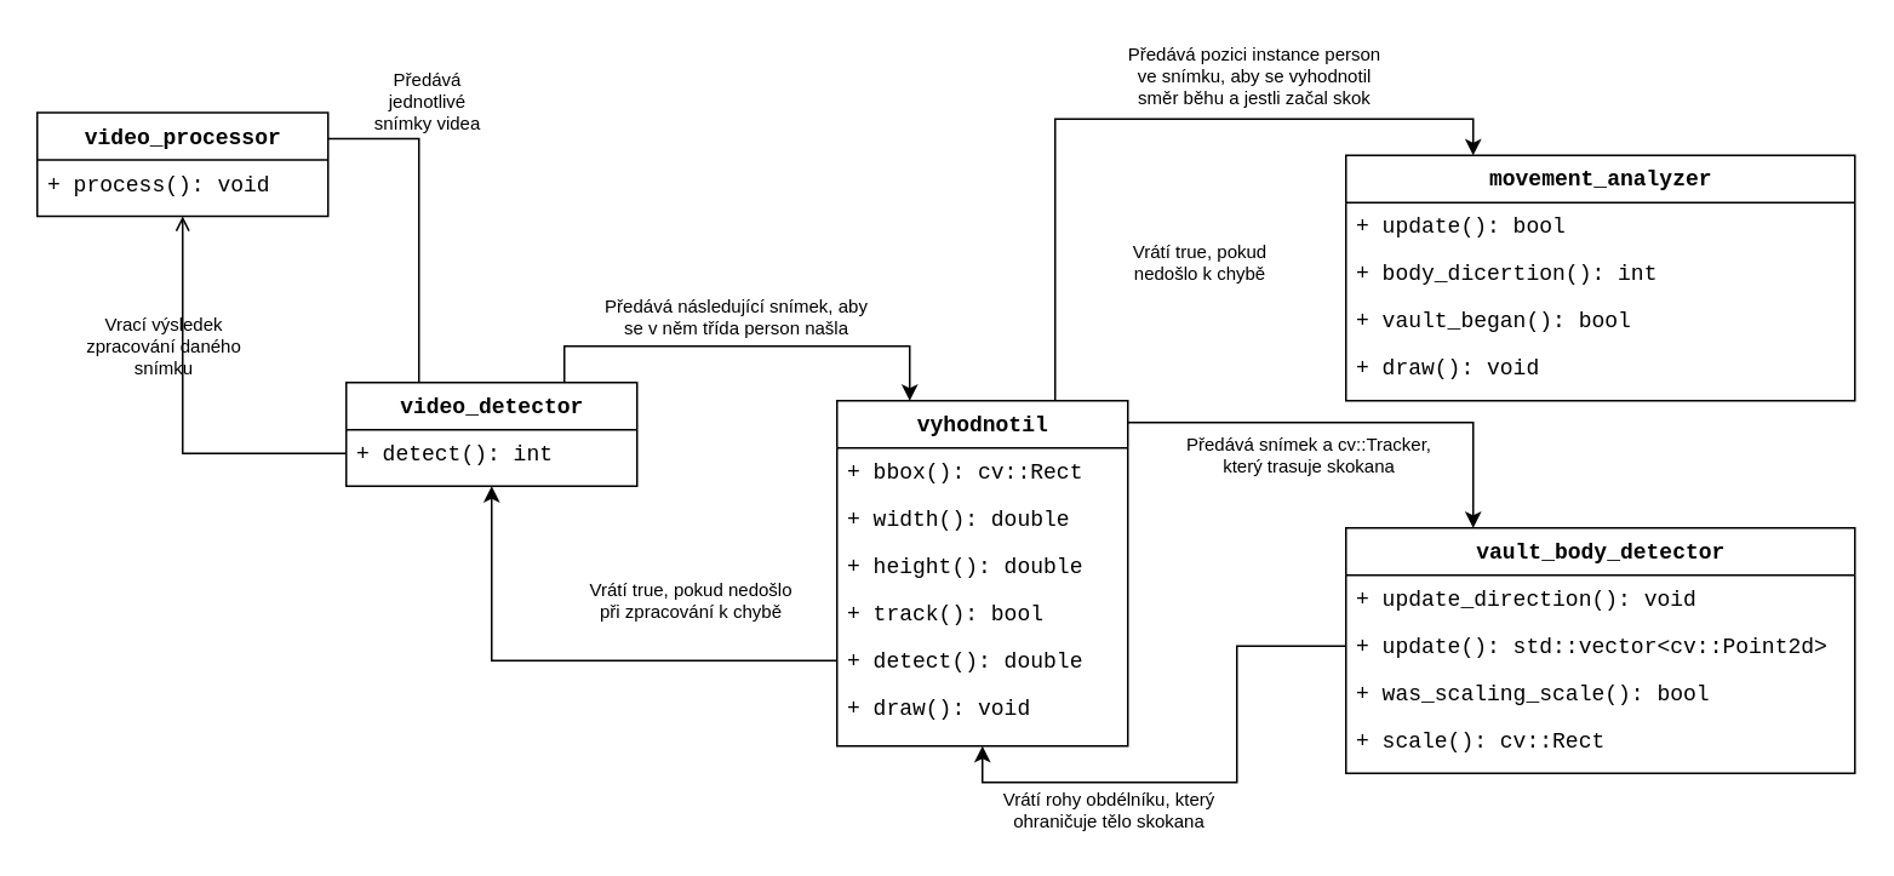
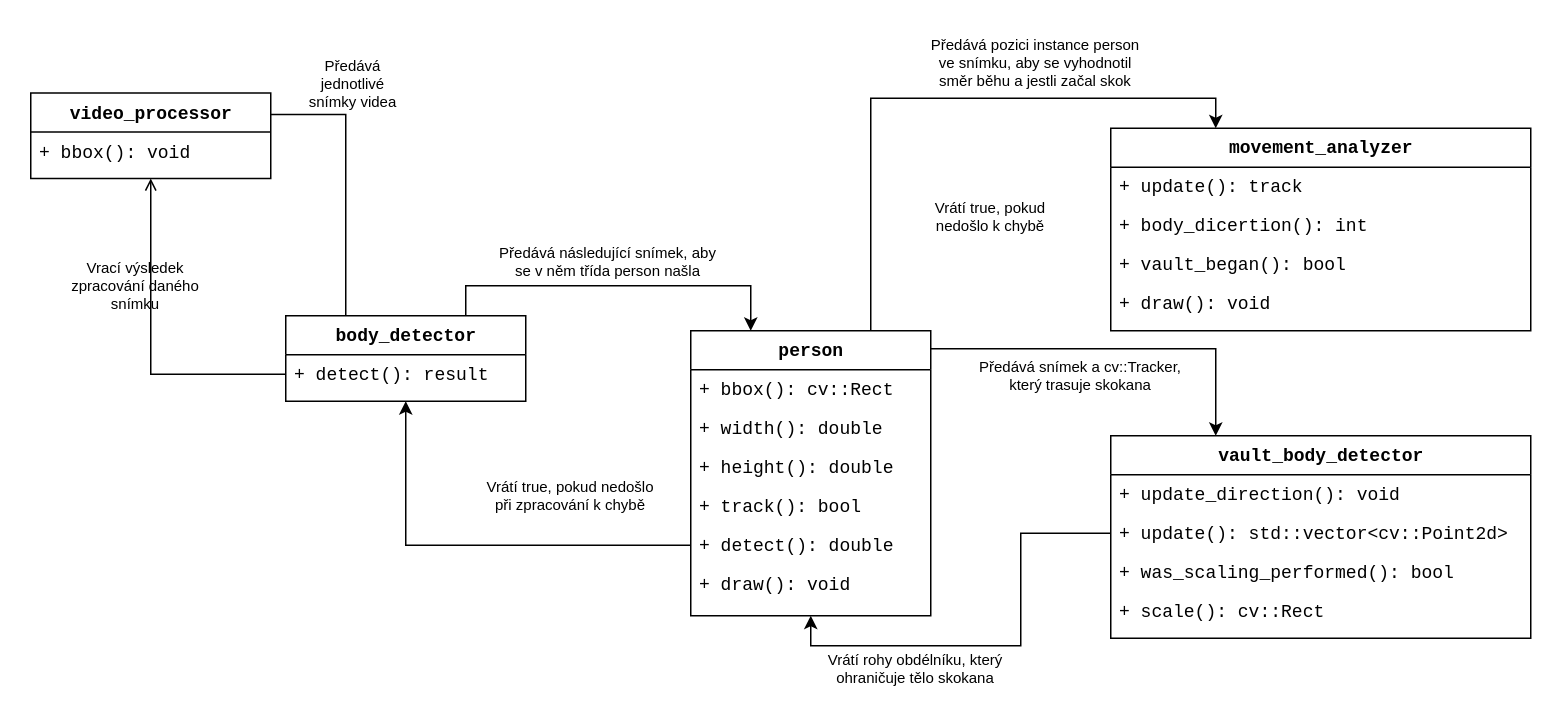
- <mxCell id="4" value="+ process(): void" style="text;html=1;strokeColor=none;fillColor=none;align=left;verticalAlign=top;spacingLeft=4;spacingRight=4;whiteSpace=wrap;overflow=hidden;rotatable=0;points=[[0,0.5],[1,0.5]];portConstraint=eastwest;fontFamily=Courier New;" parent="3" vertex="1"><mxGeometry y="26" width="160" height="26" as="geometry" /></mxCell>
+ <mxCell id="4" value="+ bbox(): void" style="text;html=1;strokeColor=none;fillColor=none;align=left;verticalAlign=top;spacingLeft=4;spacingRight=4;whiteSpace=wrap;overflow=hidden;rotatable=0;points=[[0,0.5],[1,0.5]];portConstraint=eastwest;fontFamily=Courier New;" parent="3" vertex="1"><mxGeometry y="26" width="160" height="26" as="geometry" /></mxCell>
- <mxCell id="22" value="+ update(): bool" style="text;html=1;strokeColor=none;fillColor=none;align=left;verticalAlign=top;spacingLeft=4;spacingRight=4;whiteSpace=wrap;overflow=hidden;rotatable=0;points=[[0,0.5],[1,0.5]];portConstraint=eastwest;fontFamily=Courier New;" vertex="1" parent="21"><mxGeometry y="26" width="280" height="26" as="geometry" /></mxCell>
+ <mxCell id="22" value="+ update(): track" style="text;html=1;strokeColor=none;fillColor=none;align=left;verticalAlign=top;spacingLeft=4;spacingRight=4;whiteSpace=wrap;overflow=hidden;rotatable=0;points=[[0,0.5],[1,0.5]];portConstraint=eastwest;fontFamily=Courier New;" vertex="1" parent="21"><mxGeometry y="26" width="280" height="26" as="geometry" /></mxCell>
- <mxCell id="6" value="video_detector" style="swimlane;html=1;fontStyle=1;align=center;verticalAlign=top;childLayout=stackLayout;horizontal=1;startSize=26;horizontalStack=0;resizeParent=1;resizeLast=0;collapsible=1;marginBottom=0;swimlaneFillColor=#ffffff;rounded=0;shadow=0;comic=0;labelBackgroundColor=none;strokeWidth=1;fillColor=none;fontFamily=Courier New;fontSize=12" parent="1" vertex="1"><mxGeometry x="190" y="210" width="160" height="57" as="geometry" /></mxCell>
+ <mxCell id="6" value="body_detector" style="swimlane;html=1;fontStyle=1;align=center;verticalAlign=top;childLayout=stackLayout;horizontal=1;startSize=26;horizontalStack=0;resizeParent=1;resizeLast=0;collapsible=1;marginBottom=0;swimlaneFillColor=#ffffff;rounded=0;shadow=0;comic=0;labelBackgroundColor=none;strokeWidth=1;fillColor=none;fontFamily=Courier New;fontSize=12" parent="1" vertex="1"><mxGeometry x="190" y="210" width="160" height="57" as="geometry" /></mxCell>
- <mxCell id="9" value="vyhodnotil" style="swimlane;html=1;fontStyle=1;align=center;verticalAlign=top;childLayout=stackLayout;horizontal=1;startSize=26;horizontalStack=0;resizeParent=1;resizeLast=0;collapsible=1;marginBottom=0;swimlaneFillColor=#ffffff;rounded=0;shadow=0;comic=0;labelBackgroundColor=none;strokeWidth=1;fillColor=none;fontFamily=Courier New;fontSize=12" parent="1" vertex="1"><mxGeometry x="460" y="220" width="160" height="190" as="geometry" /></mxCell>
+ <mxCell id="9" value="person" style="swimlane;html=1;fontStyle=1;align=center;verticalAlign=top;childLayout=stackLayout;horizontal=1;startSize=26;horizontalStack=0;resizeParent=1;resizeLast=0;collapsible=1;marginBottom=0;swimlaneFillColor=#ffffff;rounded=0;shadow=0;comic=0;labelBackgroundColor=none;strokeWidth=1;fillColor=none;fontFamily=Courier New;fontSize=12" parent="1" vertex="1"><mxGeometry x="460" y="220" width="160" height="190" as="geometry" /></mxCell>
- <mxCell id="7" value="+ detect(): int" style="text;html=1;strokeColor=none;fillColor=none;align=left;verticalAlign=top;spacingLeft=4;spacingRight=4;whiteSpace=wrap;overflow=hidden;rotatable=0;points=[[0,0.5],[1,0.5]];portConstraint=eastwest;fontFamily=Courier New;" parent="6" vertex="1"><mxGeometry y="26" width="160" height="26" as="geometry" /></mxCell>
+ <mxCell id="7" value="+ detect(): result" style="text;html=1;strokeColor=none;fillColor=none;align=left;verticalAlign=top;spacingLeft=4;spacingRight=4;whiteSpace=wrap;overflow=hidden;rotatable=0;points=[[0,0.5],[1,0.5]];portConstraint=eastwest;fontFamily=Courier New;" parent="6" vertex="1"><mxGeometry y="26" width="160" height="26" as="geometry" /></mxCell>
- <mxCell id="19" value="+ was_scaling_scale(): bool" style="text;html=1;strokeColor=none;fillColor=none;align=left;verticalAlign=top;spacingLeft=4;spacingRight=4;whiteSpace=wrap;overflow=hidden;rotatable=0;points=[[0,0.5],[1,0.5]];portConstraint=eastwest;fontFamily=Courier New;" vertex="1" parent="16"><mxGeometry y="78" width="280" height="26" as="geometry" /></mxCell>
+ <mxCell id="19" value="+ was_scaling_performed(): bool" style="text;html=1;strokeColor=none;fillColor=none;align=left;verticalAlign=top;spacingLeft=4;spacingRight=4;whiteSpace=wrap;overflow=hidden;rotatable=0;points=[[0,0.5],[1,0.5]];portConstraint=eastwest;fontFamily=Courier New;" vertex="1" parent="16"><mxGeometry y="78" width="280" height="26" as="geometry" /></mxCell>
